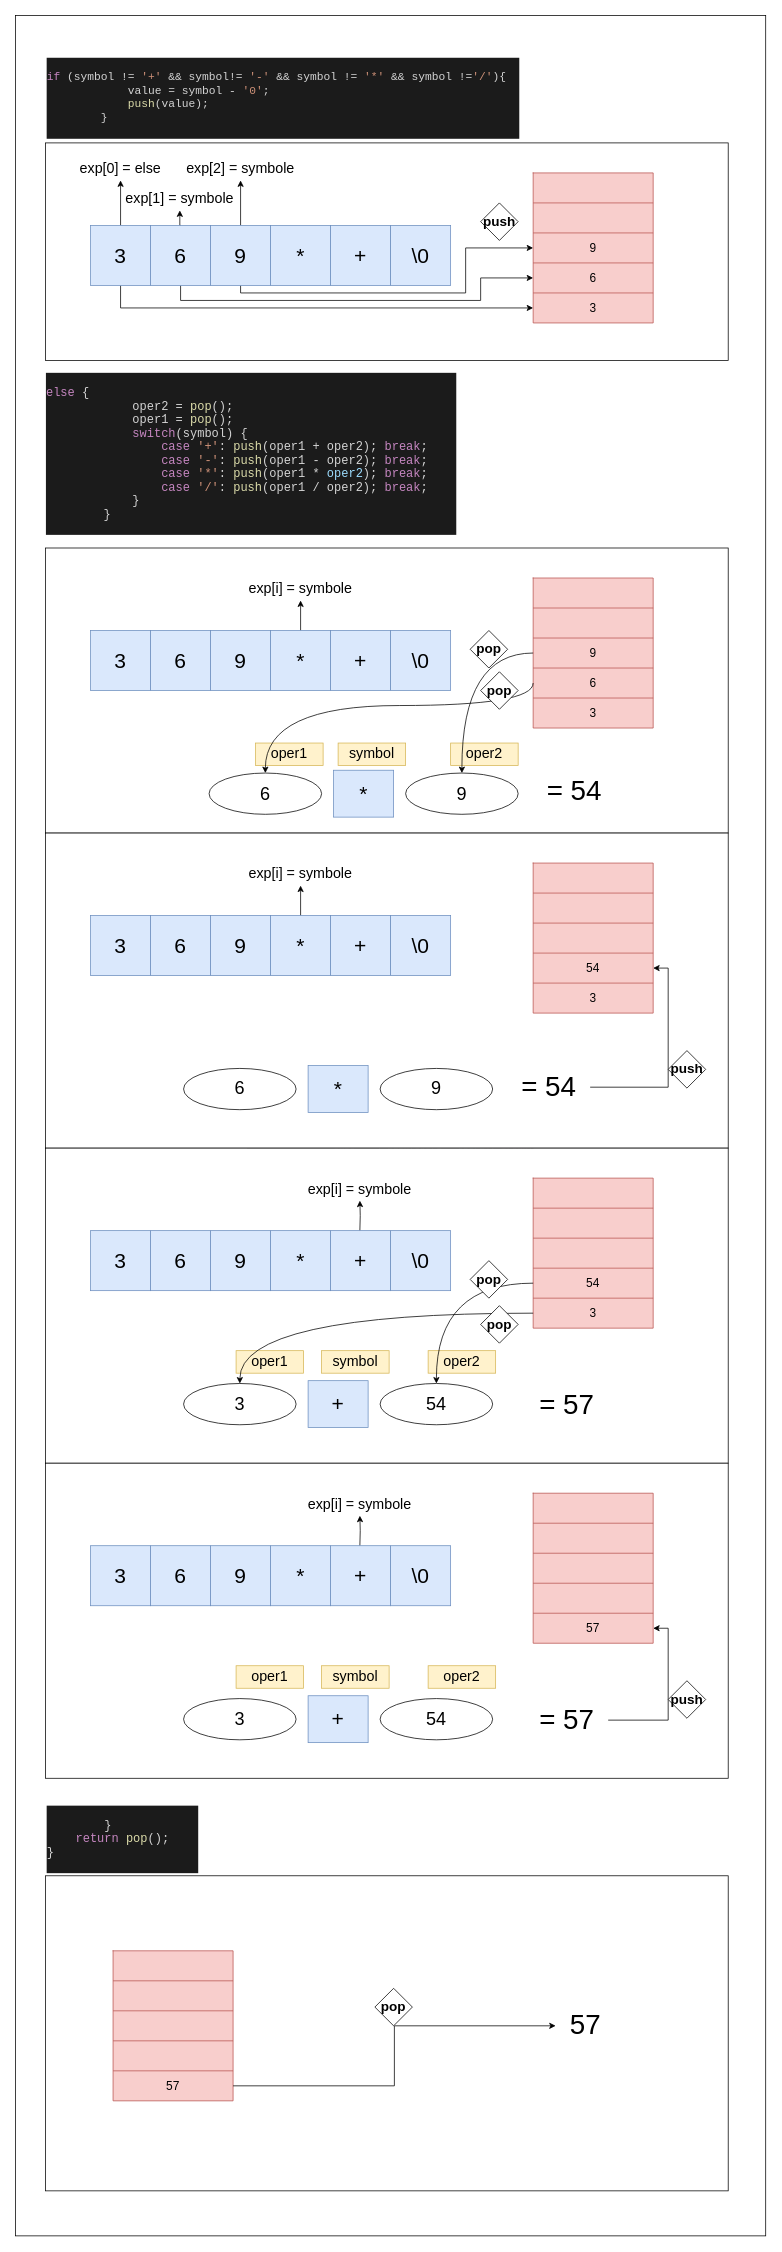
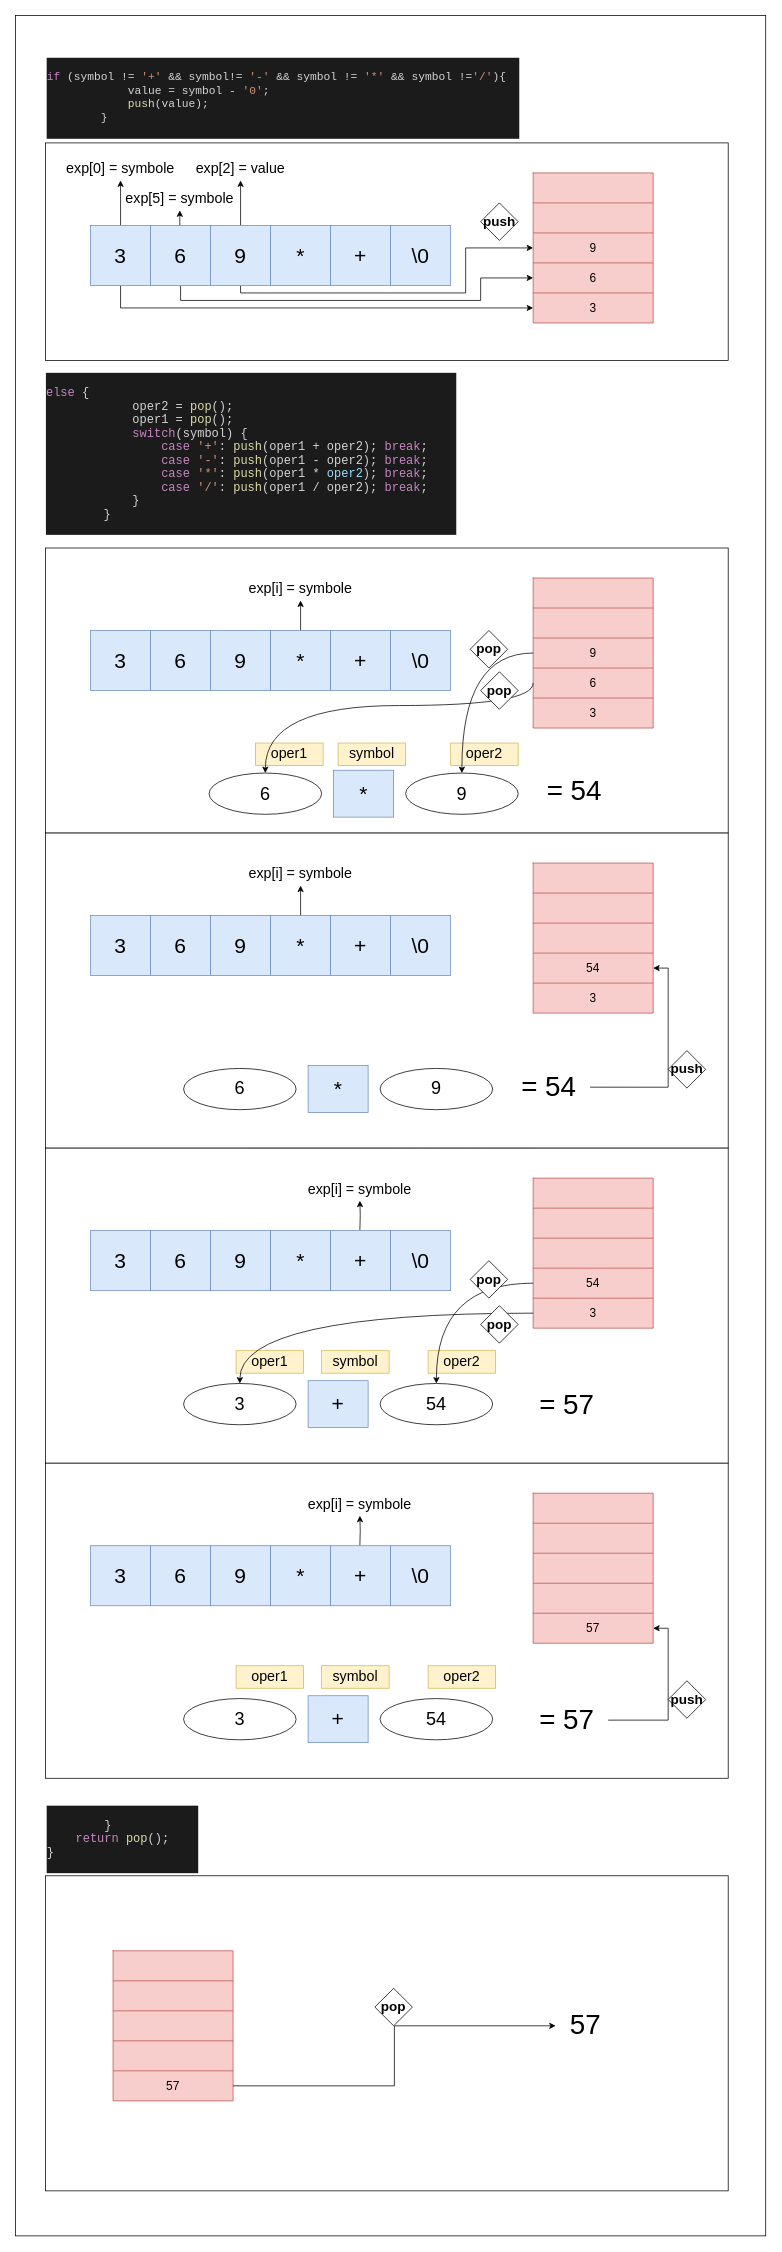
- <mxCell id="27" value="exp[0] = else" style="text;strokeColor=none;align=center;fillColor=none;html=1;verticalAlign=middle;whiteSpace=wrap;rounded=0;fontSize=19;" vertex="1" parent="1"><mxGeometry x="85" y="210" width="150" height="30" as="geometry" /></mxCell>
+ <mxCell id="27" value="exp[0] = symbole" style="text;strokeColor=none;align=center;fillColor=none;html=1;verticalAlign=middle;whiteSpace=wrap;rounded=0;fontSize=19;" vertex="1" parent="1"><mxGeometry x="85" y="210" width="150" height="30" as="geometry" /></mxCell>
- <mxCell id="147" value="exp[2] = symbole" style="text;strokeColor=none;align=center;fillColor=none;html=1;verticalAlign=middle;whiteSpace=wrap;rounded=0;fontSize=19;" vertex="1" parent="1"><mxGeometry x="245" y="210" width="150" height="30" as="geometry" /></mxCell>
+ <mxCell id="147" value="exp[2] = value" style="text;strokeColor=none;align=center;fillColor=none;html=1;verticalAlign=middle;whiteSpace=wrap;rounded=0;fontSize=19;" vertex="1" parent="1"><mxGeometry x="245" y="210" width="150" height="30" as="geometry" /></mxCell>
- <mxCell id="146" value="exp[1] = symbole" style="text;strokeColor=none;align=center;fillColor=none;html=1;verticalAlign=middle;whiteSpace=wrap;rounded=0;fontSize=19;" vertex="1" parent="1"><mxGeometry x="164" y="250" width="150" height="30" as="geometry" /></mxCell>
+ <mxCell id="146" value="exp[5] = symbole" style="text;strokeColor=none;align=center;fillColor=none;html=1;verticalAlign=middle;whiteSpace=wrap;rounded=0;fontSize=19;" vertex="1" parent="1"><mxGeometry x="164" y="250" width="150" height="30" as="geometry" /></mxCell>
